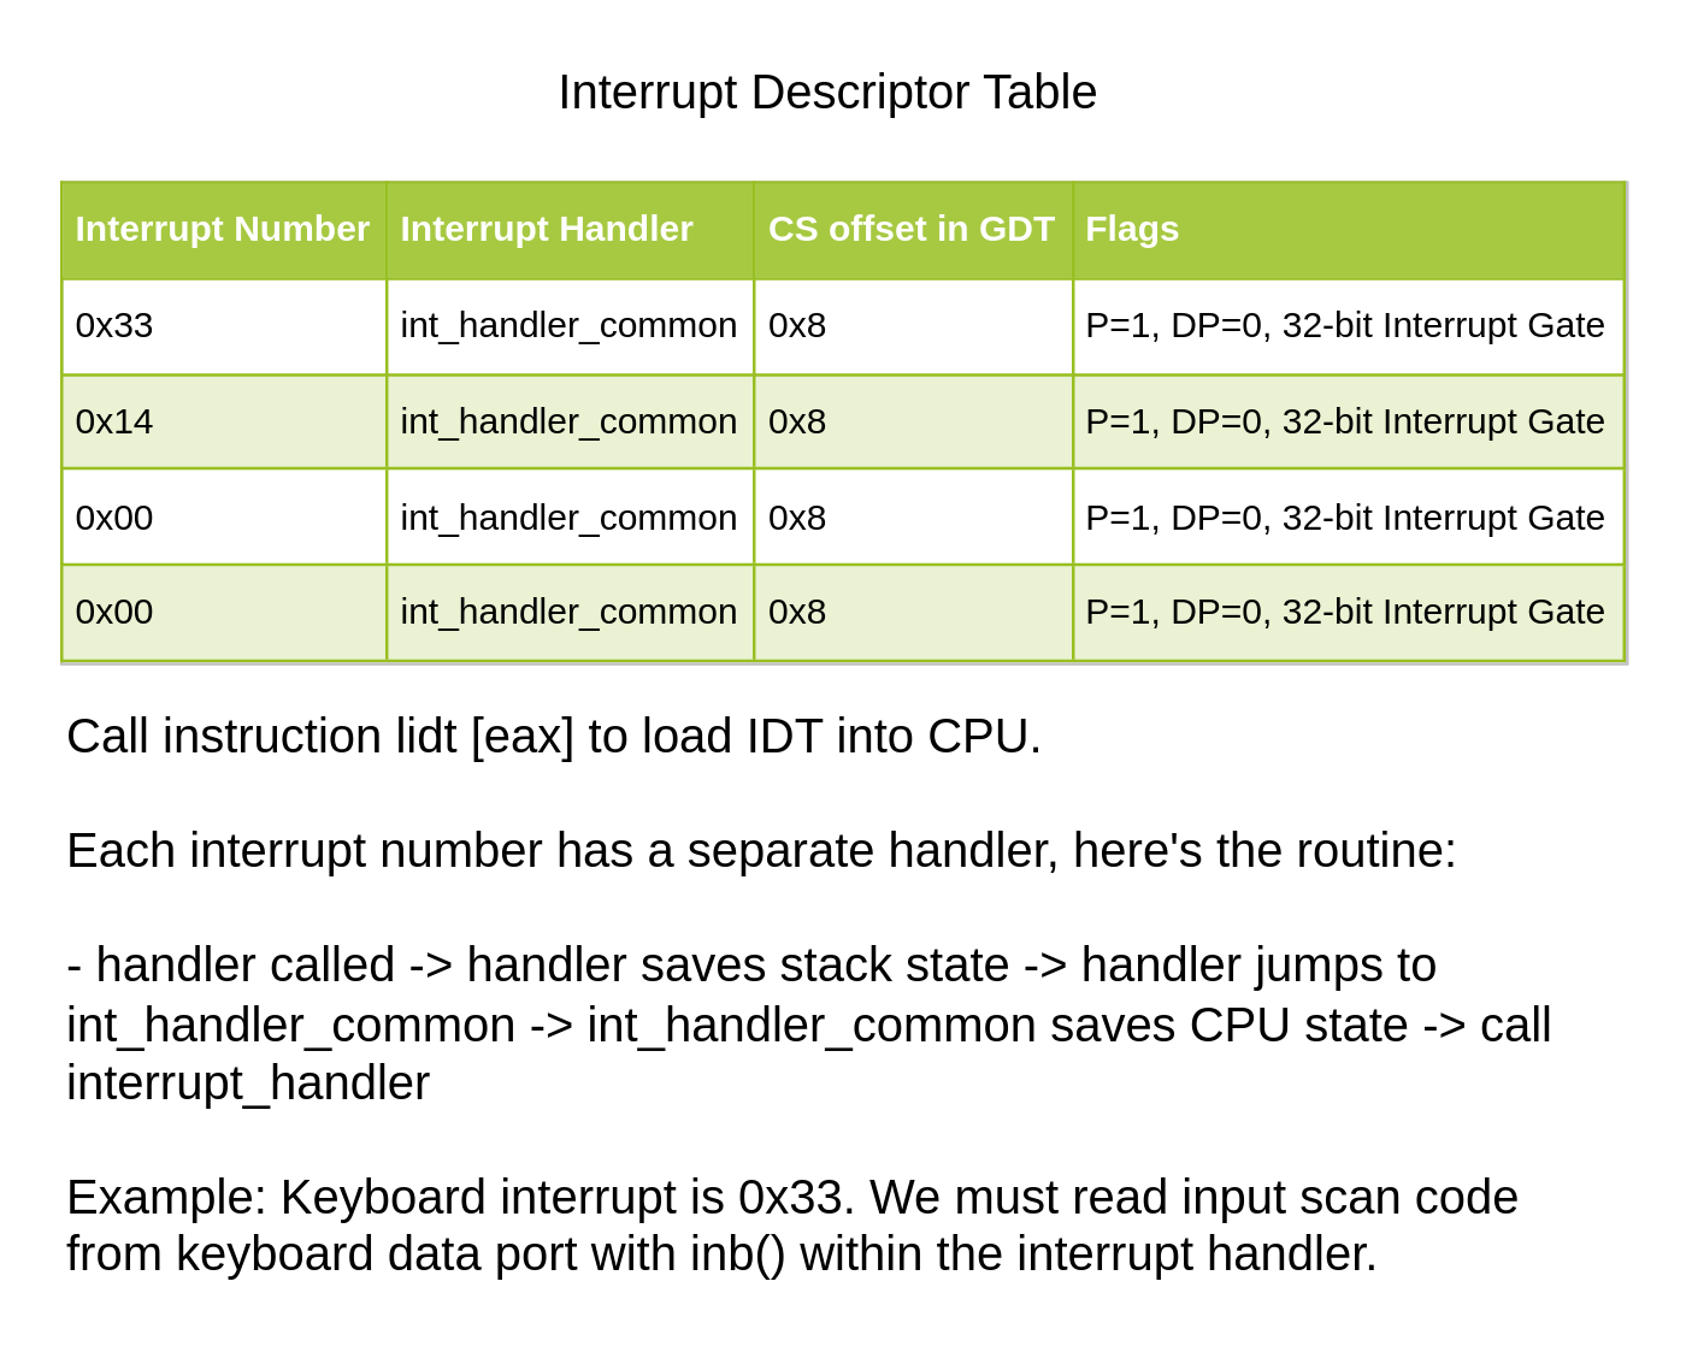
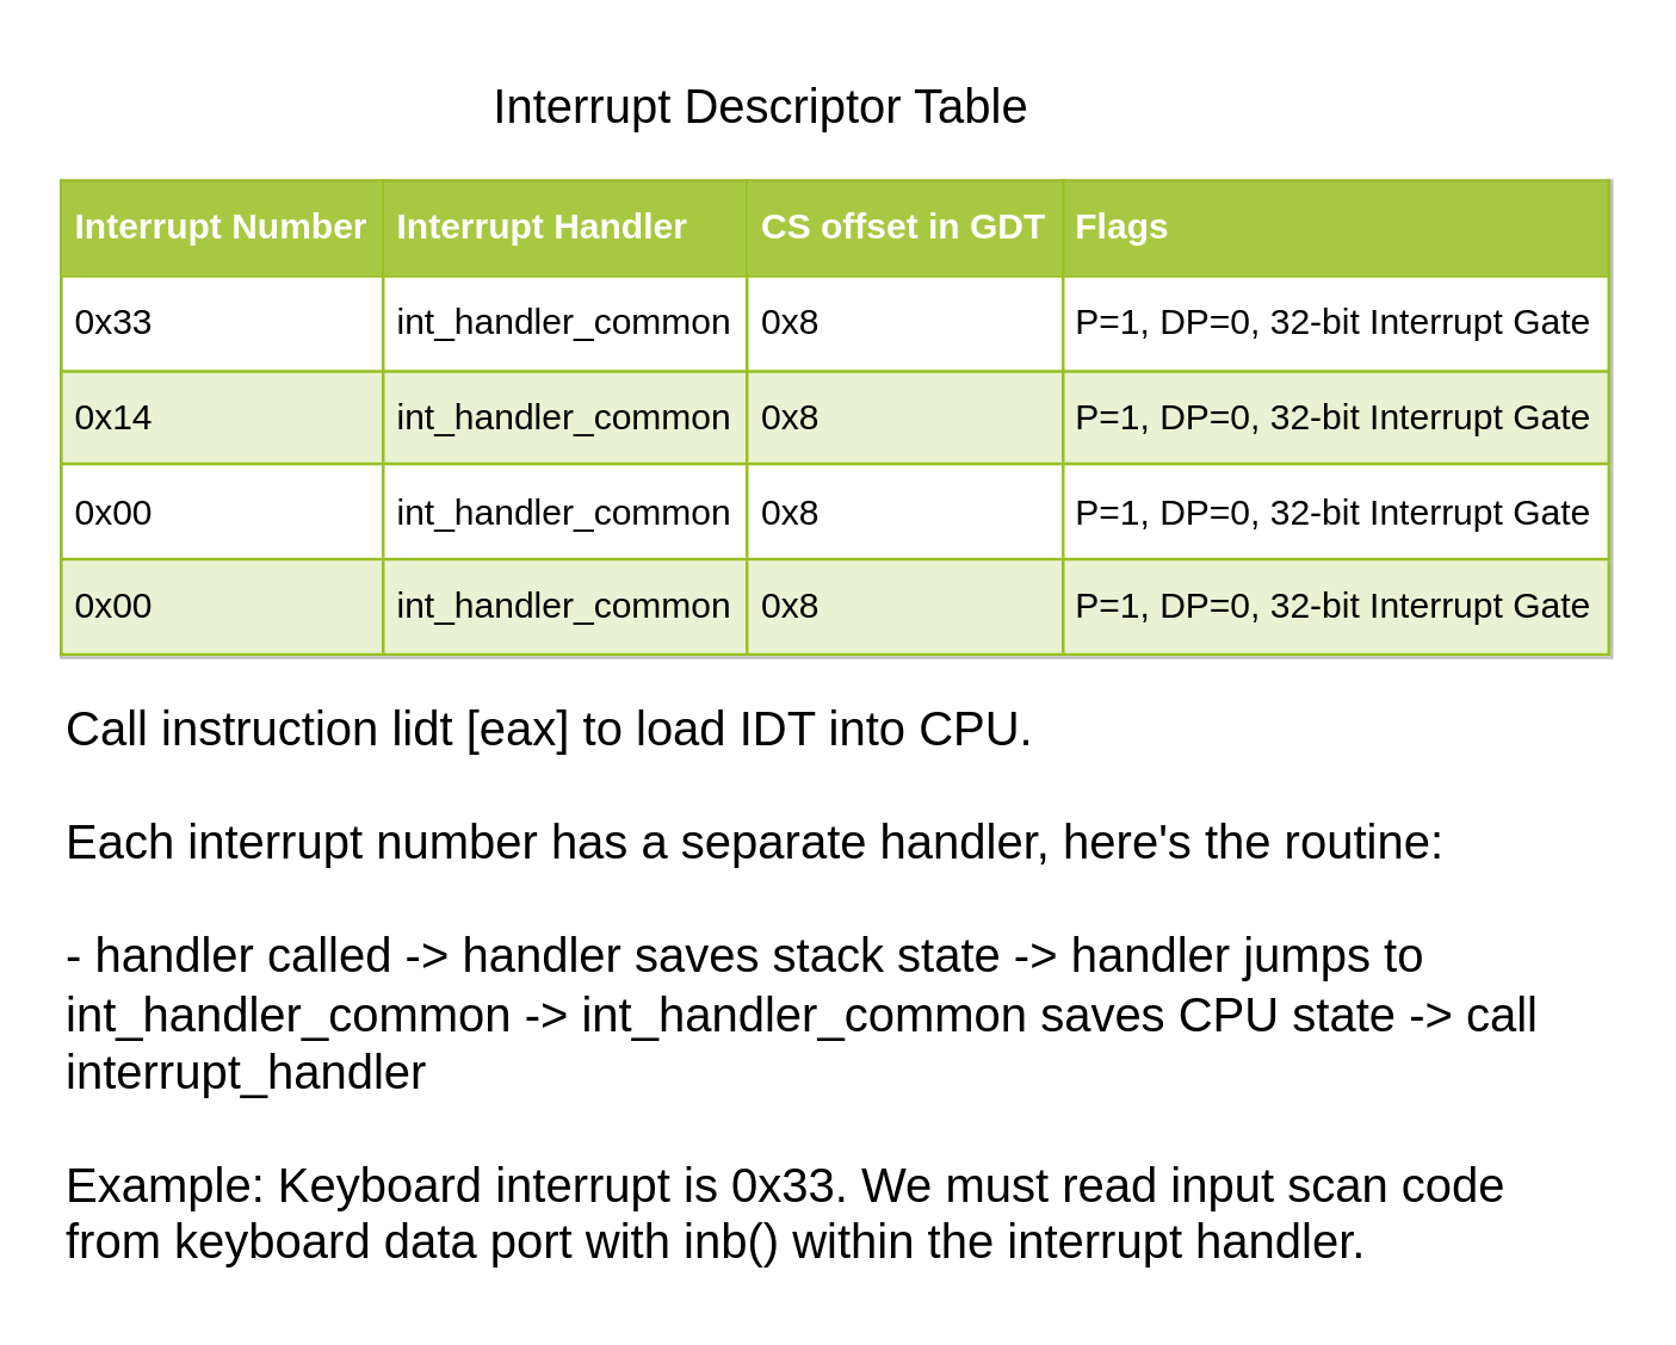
- <mxCell id="3" value="Interrupt Descriptor Table" style="text;html=1;strokeColor=none;fillColor=none;align=center;verticalAlign=middle;whiteSpace=wrap;rounded=0;fontSize=16;" vertex="1" parent="1"><mxGeometry x="160" y="15" width="230" height="30" as="geometry" /></mxCell>
+ <mxCell id="3" value="Interrupt Descriptor Table" style="text;html=1;strokeColor=none;fillColor=none;align=center;verticalAlign=middle;whiteSpace=wrap;rounded=0;fontSize=16;" vertex="1" parent="1"><mxGeometry x="140" y="20" width="230" height="30" as="geometry" /></mxCell>
